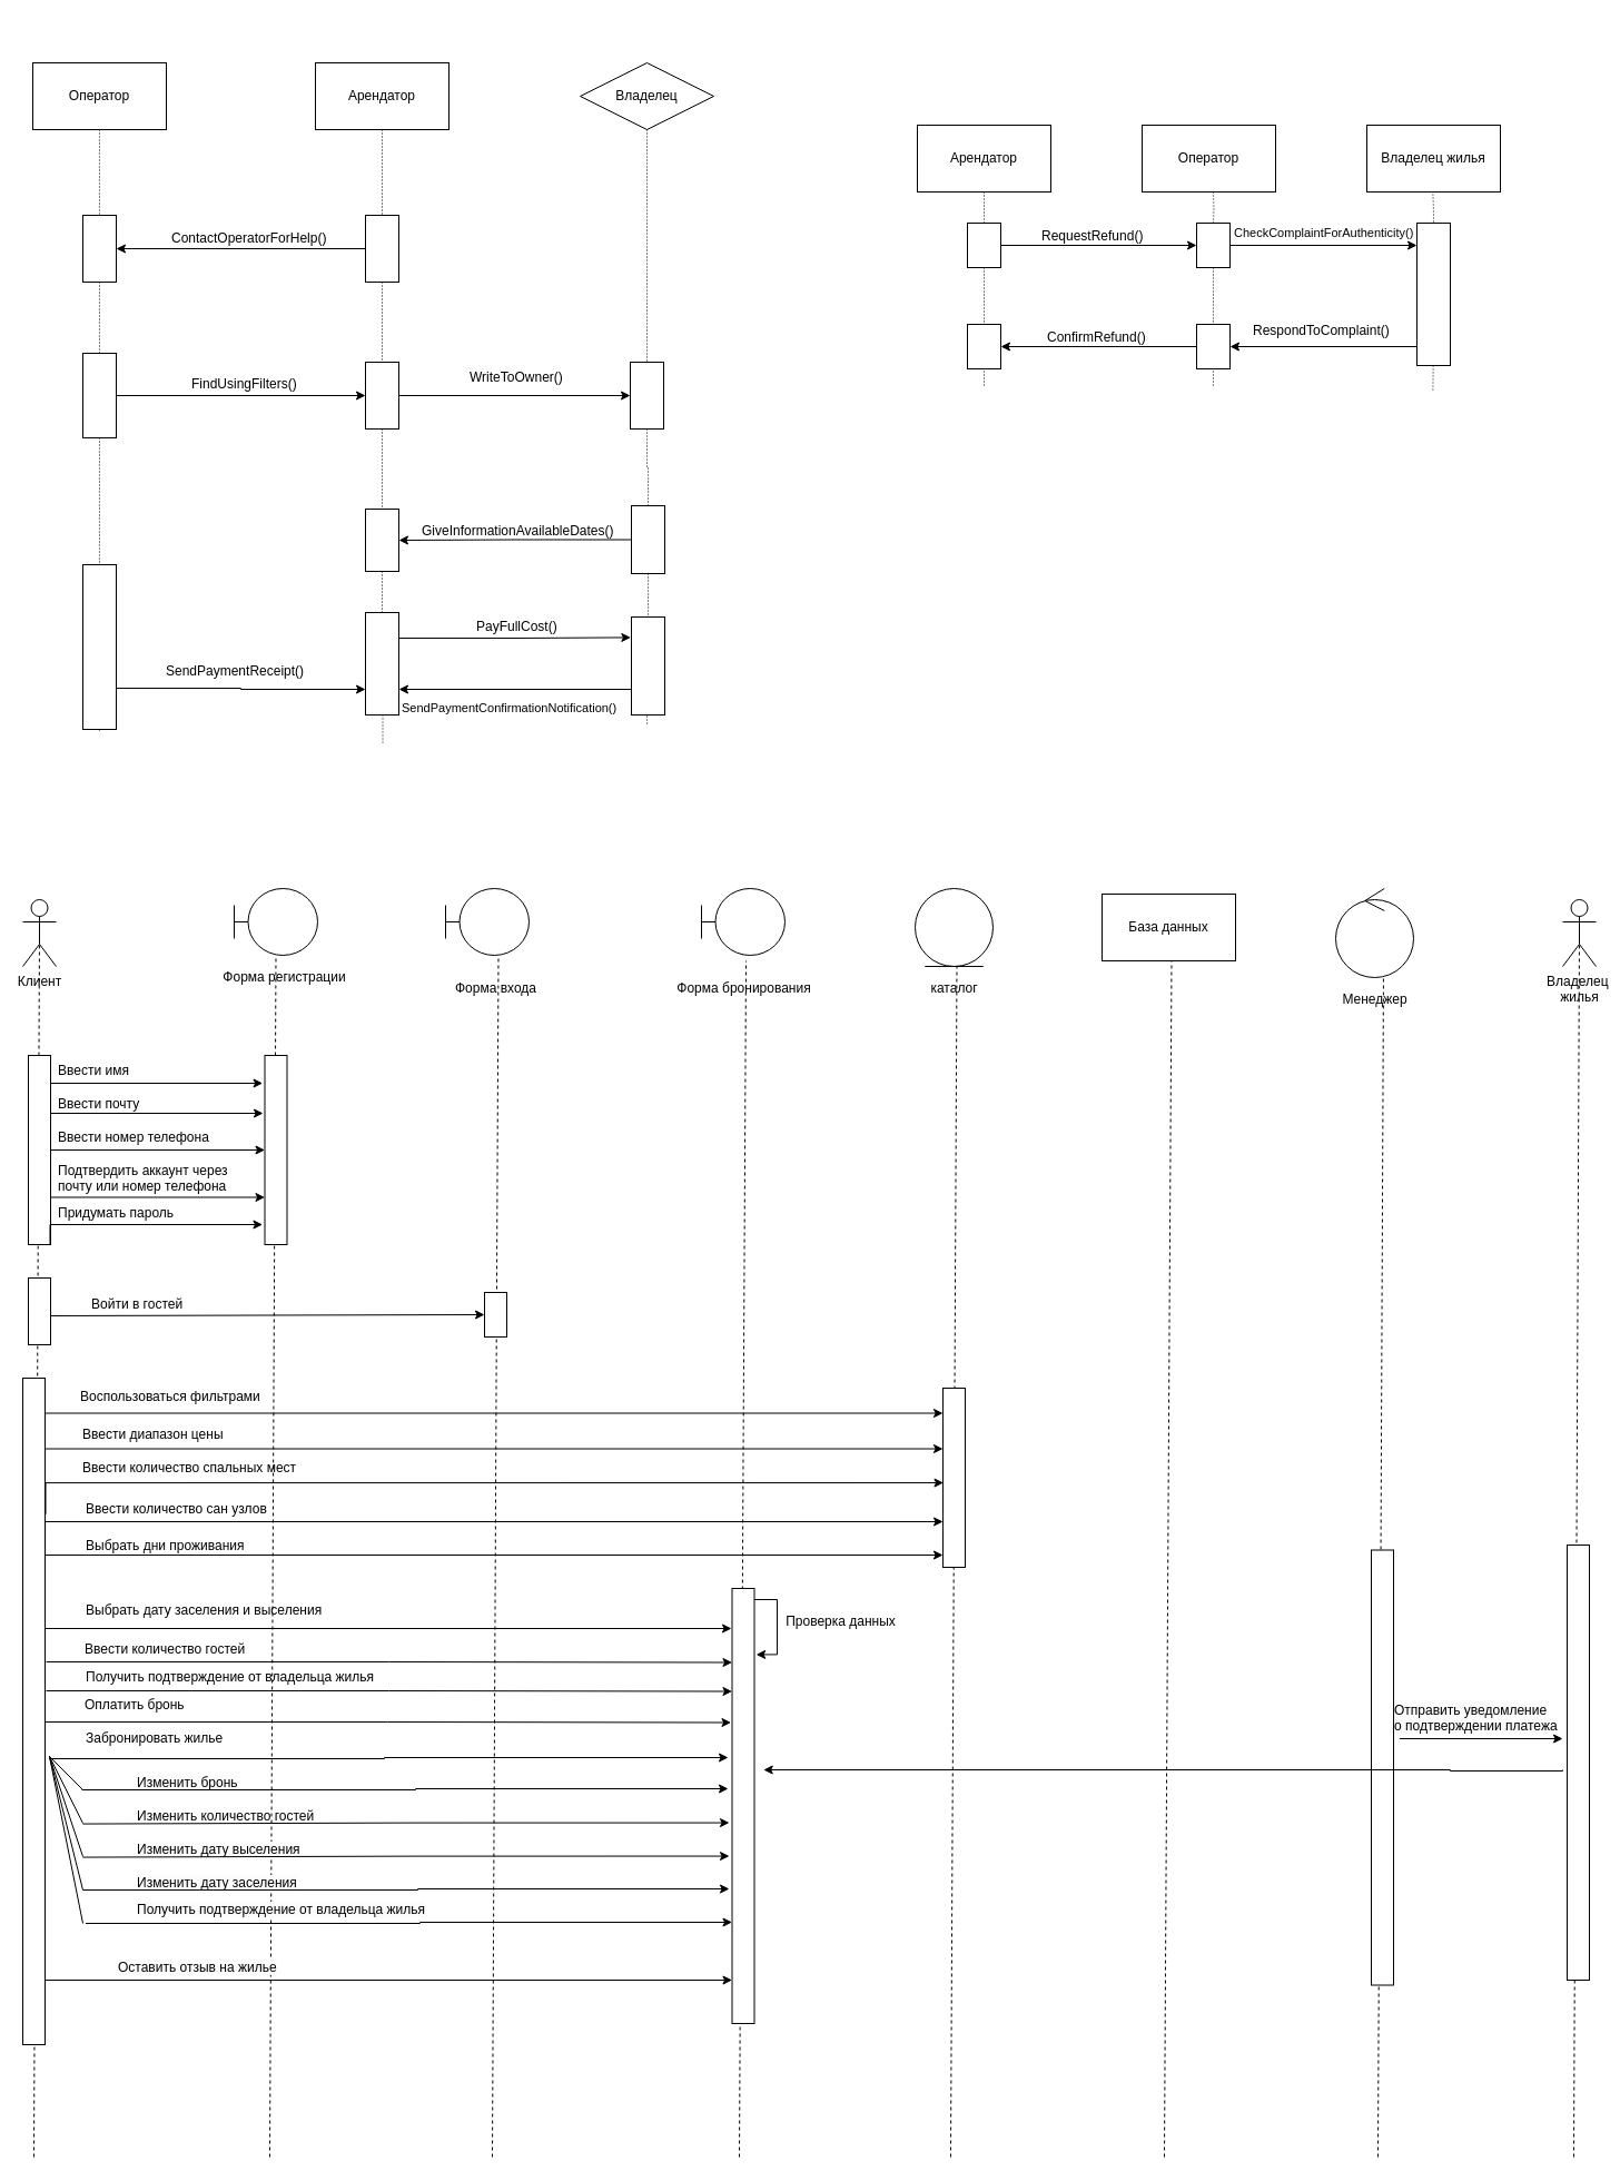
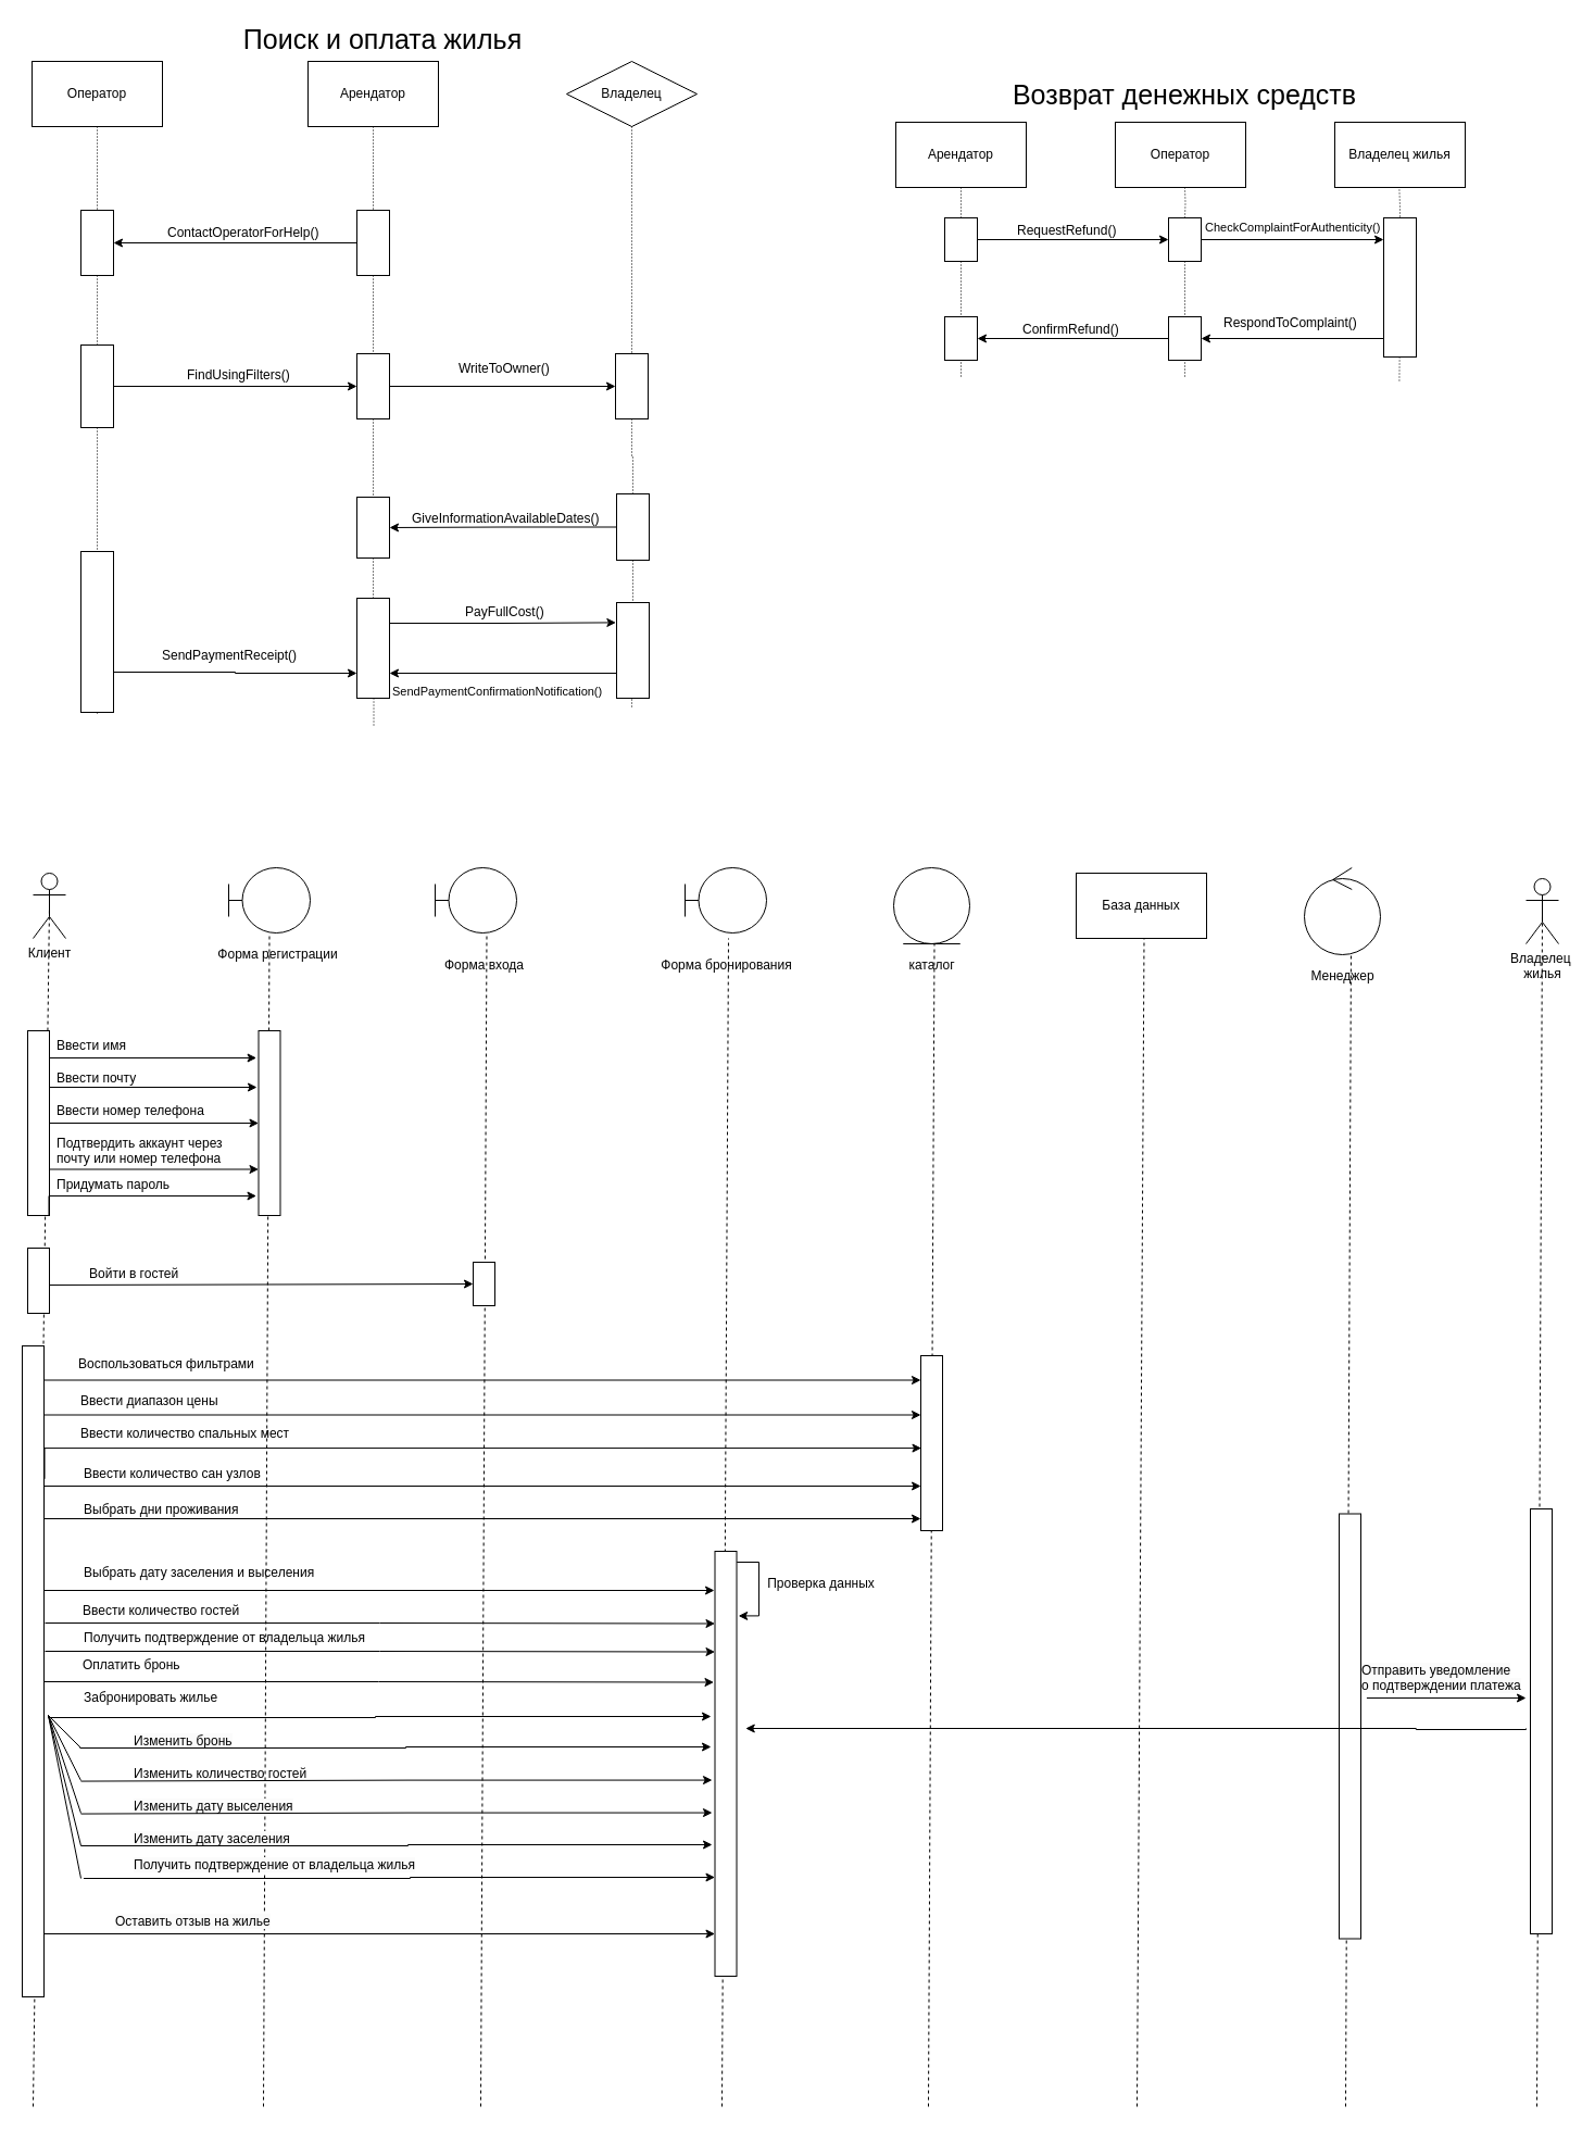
+ <mxCell id="53" value="&lt;font style=&quot;font-size: 25px&quot;&gt;Поиск и оплата жилья&lt;/font&gt;" style="text;html=1;strokeColor=none;fillColor=none;align=center;verticalAlign=middle;whiteSpace=wrap;rounded=0;" parent="1" vertex="1"><mxGeometry x="216" y="20" width="272" height="30" as="geometry" /></mxCell>
+ <mxCell id="52" value="&lt;font style=&quot;font-size: 25px&quot;&gt;Возврат денежных средств&lt;/font&gt;" style="text;html=1;strokeColor=none;fillColor=none;align=center;verticalAlign=middle;whiteSpace=wrap;rounded=0;" parent="1" vertex="1"><mxGeometry x="916" y="71" width="348" height="30" as="geometry" /></mxCell>
- <mxCell id="84" value="Клиент" style="shape=umlActor;verticalLabelPosition=bottom;verticalAlign=top;html=1;outlineConnect=0;" vertex="1" parent="1"><mxGeometry x="20" y="808" width="30" height="60" as="geometry" /></mxCell>
+ <mxCell id="84" value="Клиент" style="shape=umlActor;verticalLabelPosition=bottom;verticalAlign=top;html=1;outlineConnect=0;" vertex="1" parent="1"><mxGeometry x="30" y="803" width="30" height="60" as="geometry" /></mxCell>
